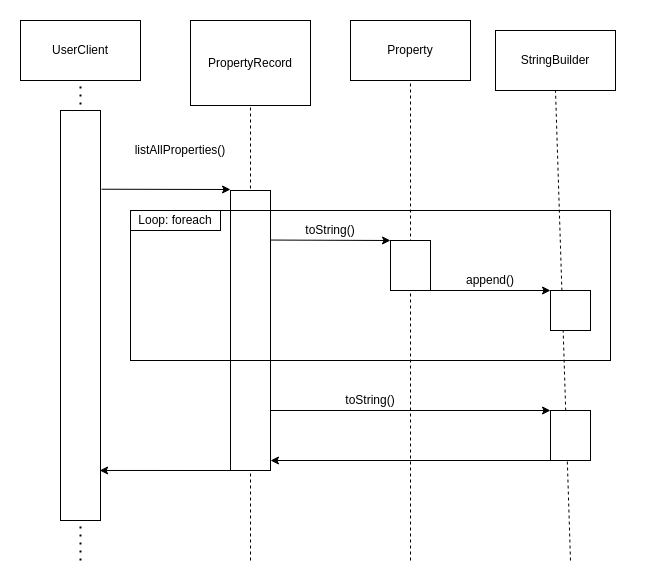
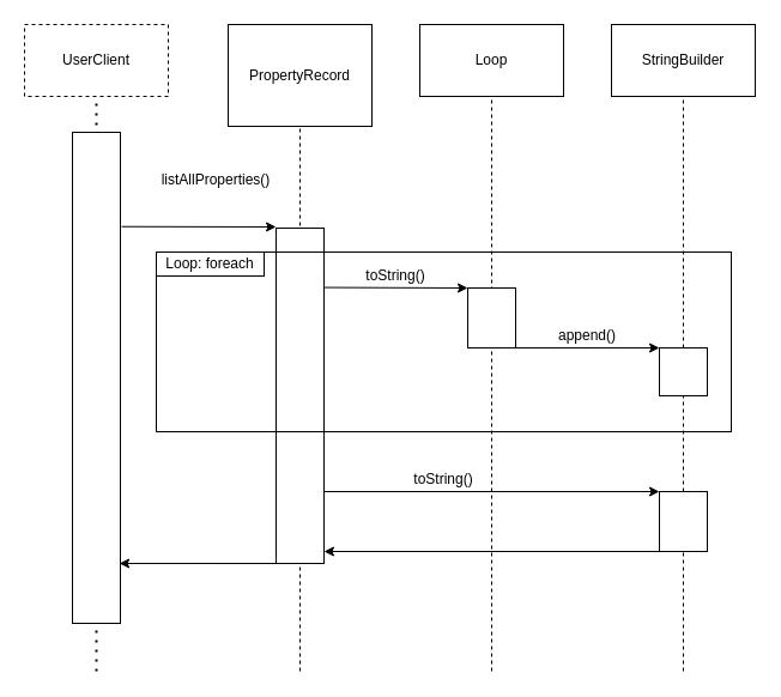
- <mxCell id="2" value="UserClient" style="rounded=0;whiteSpace=wrap;html=1;" vertex="1" parent="1"><mxGeometry x="20" y="20" width="120" height="60" as="geometry" /></mxCell>
+ <mxCell id="2" value="UserClient" style="rounded=0;whiteSpace=wrap;html=1;dashed=1;" vertex="1" parent="1"><mxGeometry x="20" y="20" width="120" height="60" as="geometry" /></mxCell>
- <mxCell id="10" value="Property" style="rounded=0;whiteSpace=wrap;html=1;glass=0;" vertex="1" parent="1"><mxGeometry x="350" y="20" width="120" height="60" as="geometry" /></mxCell>
+ <mxCell id="10" value="Loop" style="rounded=0;whiteSpace=wrap;html=1;glass=0;" vertex="1" parent="1"><mxGeometry x="350" y="20" width="120" height="60" as="geometry" /></mxCell>
- <mxCell id="12" value="StringBuilder" style="rounded=0;whiteSpace=wrap;html=1;glass=0;" vertex="1" parent="1"><mxGeometry x="495" y="30" width="120" height="60" as="geometry" /></mxCell>
+ <mxCell id="12" value="StringBuilder" style="rounded=0;whiteSpace=wrap;html=1;glass=0;" vertex="1" parent="1"><mxGeometry x="510" y="20" width="120" height="60" as="geometry" /></mxCell>
